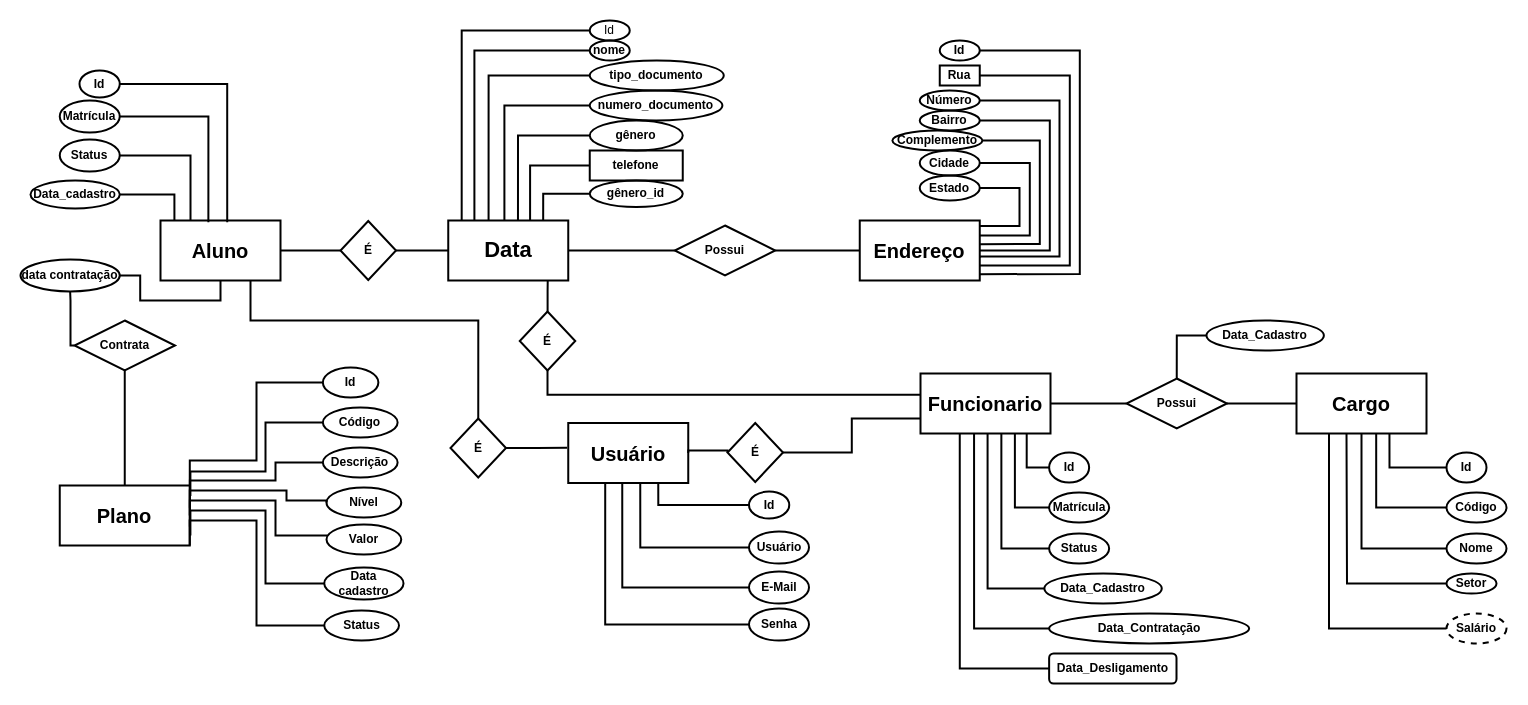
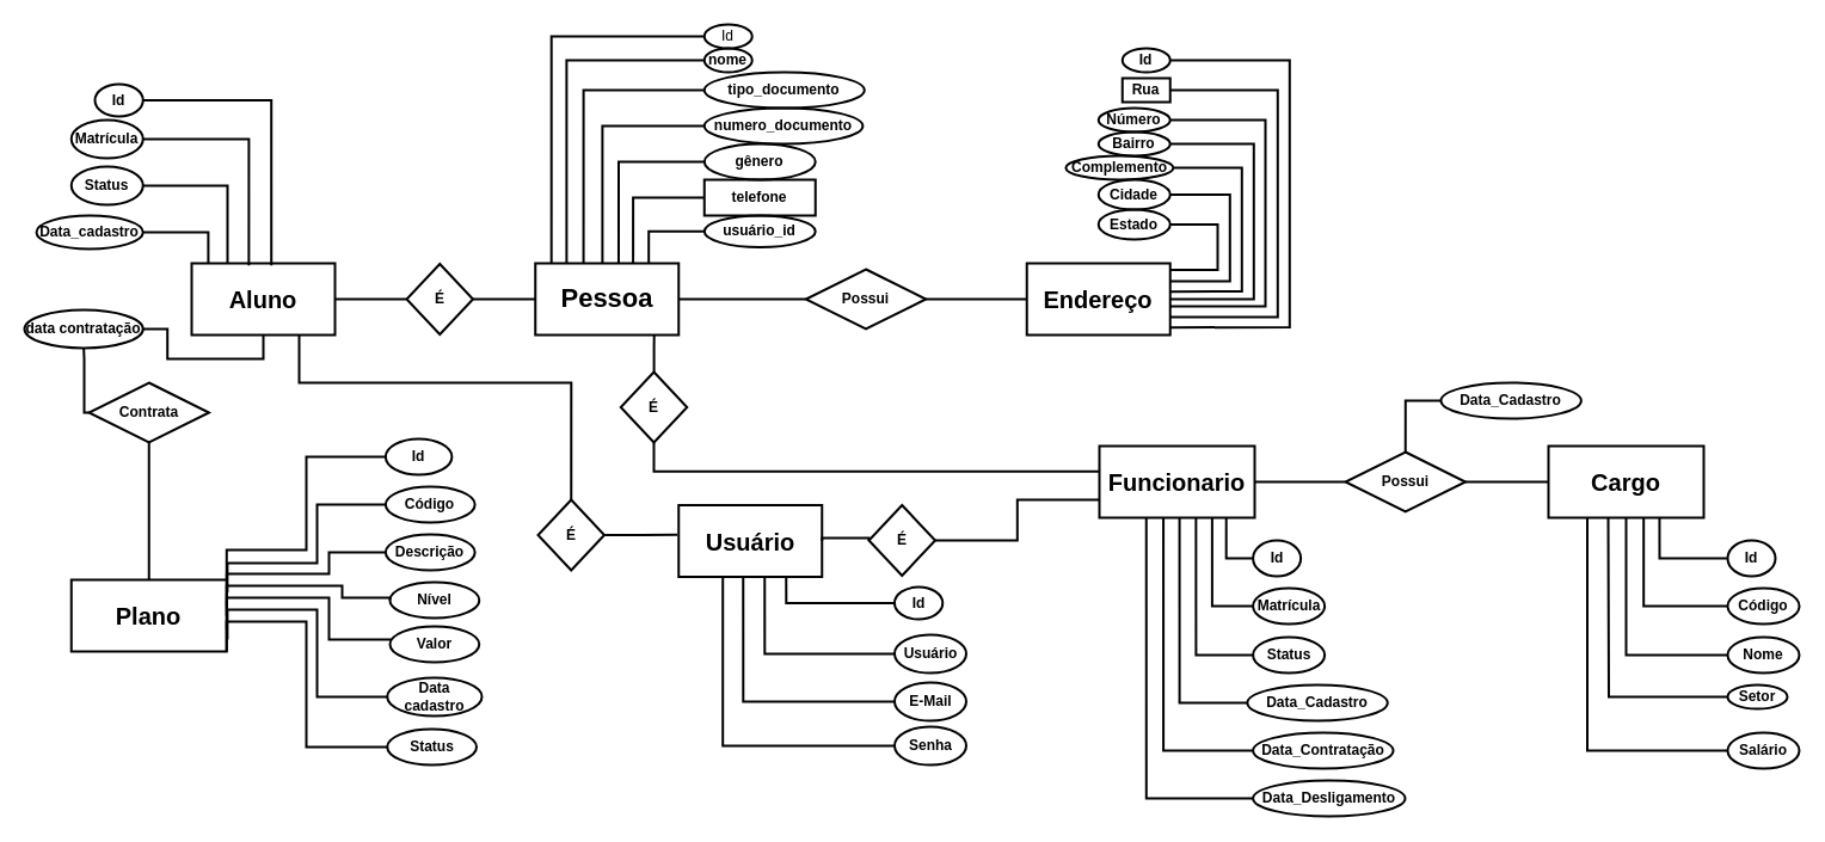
- <mxCell id="38" value="gênero_id" style="ellipse;whiteSpace=wrap;html=1;fillColor=none;strokeWidth=2;fontColor=#000000;fontStyle=1" parent="1" vertex="1"><mxGeometry x="589.25" y="180" width="93" height="26.5" as="geometry" /></mxCell>
+ <mxCell id="38" value="usuário_id" style="ellipse;whiteSpace=wrap;html=1;fillColor=none;strokeWidth=2;fontColor=#000000;fontStyle=1" parent="1" vertex="1"><mxGeometry x="589.25" y="180" width="93" height="26.5" as="geometry" /></mxCell>
- <mxCell id="12" value="Data" style="rounded=0;whiteSpace=wrap;html=1;fillColor=none;strokeWidth=2;fontColor=#000000;fontStyle=1;fontSize=22;" parent="1" vertex="1"><mxGeometry x="447.75" y="220" width="120" height="60" as="geometry" /></mxCell>
+ <mxCell id="12" value="Pessoa" style="rounded=0;whiteSpace=wrap;html=1;fillColor=none;strokeWidth=2;fontColor=#000000;fontStyle=1;fontSize=22;" parent="1" vertex="1"><mxGeometry x="447.75" y="220" width="120" height="60" as="geometry" /></mxCell>
- <mxCell id="70" value="Data_Contratação" style="ellipse;whiteSpace=wrap;html=1;fillColor=none;strokeWidth=2;fontColor=#000000;fontStyle=1" parent="1" vertex="1"><mxGeometry x="1048.63" y="613" width="200" height="30" as="geometry" /></mxCell>
+ <mxCell id="70" value="Data_Contratação" style="ellipse;whiteSpace=wrap;html=1;fillColor=none;strokeWidth=2;fontColor=#000000;fontStyle=1" parent="1" vertex="1"><mxGeometry x="1048.63" y="613" width="117.37" height="30" as="geometry" /></mxCell>
- <mxCell id="86" value="Salário" style="ellipse;whiteSpace=wrap;html=1;fillColor=none;strokeWidth=2;fontColor=#000000;fontStyle=1;dashed=1;" parent="1" vertex="1"><mxGeometry x="1446" y="613" width="60" height="30" as="geometry" /></mxCell>
+ <mxCell id="86" value="Salário" style="ellipse;whiteSpace=wrap;html=1;fillColor=none;strokeWidth=2;fontColor=#000000;fontStyle=1" parent="1" vertex="1"><mxGeometry x="1446" y="613" width="60" height="30" as="geometry" /></mxCell>
- <mxCell id="18" value="Data_Desligamento" style="whiteSpace=wrap;html=1;fillColor=none;strokeWidth=2;fontColor=#000000;fontStyle=1;rounded=1;" parent="1" vertex="1"><mxGeometry x="1048.63" y="653" width="127.37" height="30" as="geometry" /></mxCell>
+ <mxCell id="18" value="Data_Desligamento" style="ellipse;whiteSpace=wrap;html=1;fillColor=none;strokeWidth=2;fontColor=#000000;fontStyle=1" parent="1" vertex="1"><mxGeometry x="1048.63" y="653" width="127.37" height="30" as="geometry" /></mxCell>
